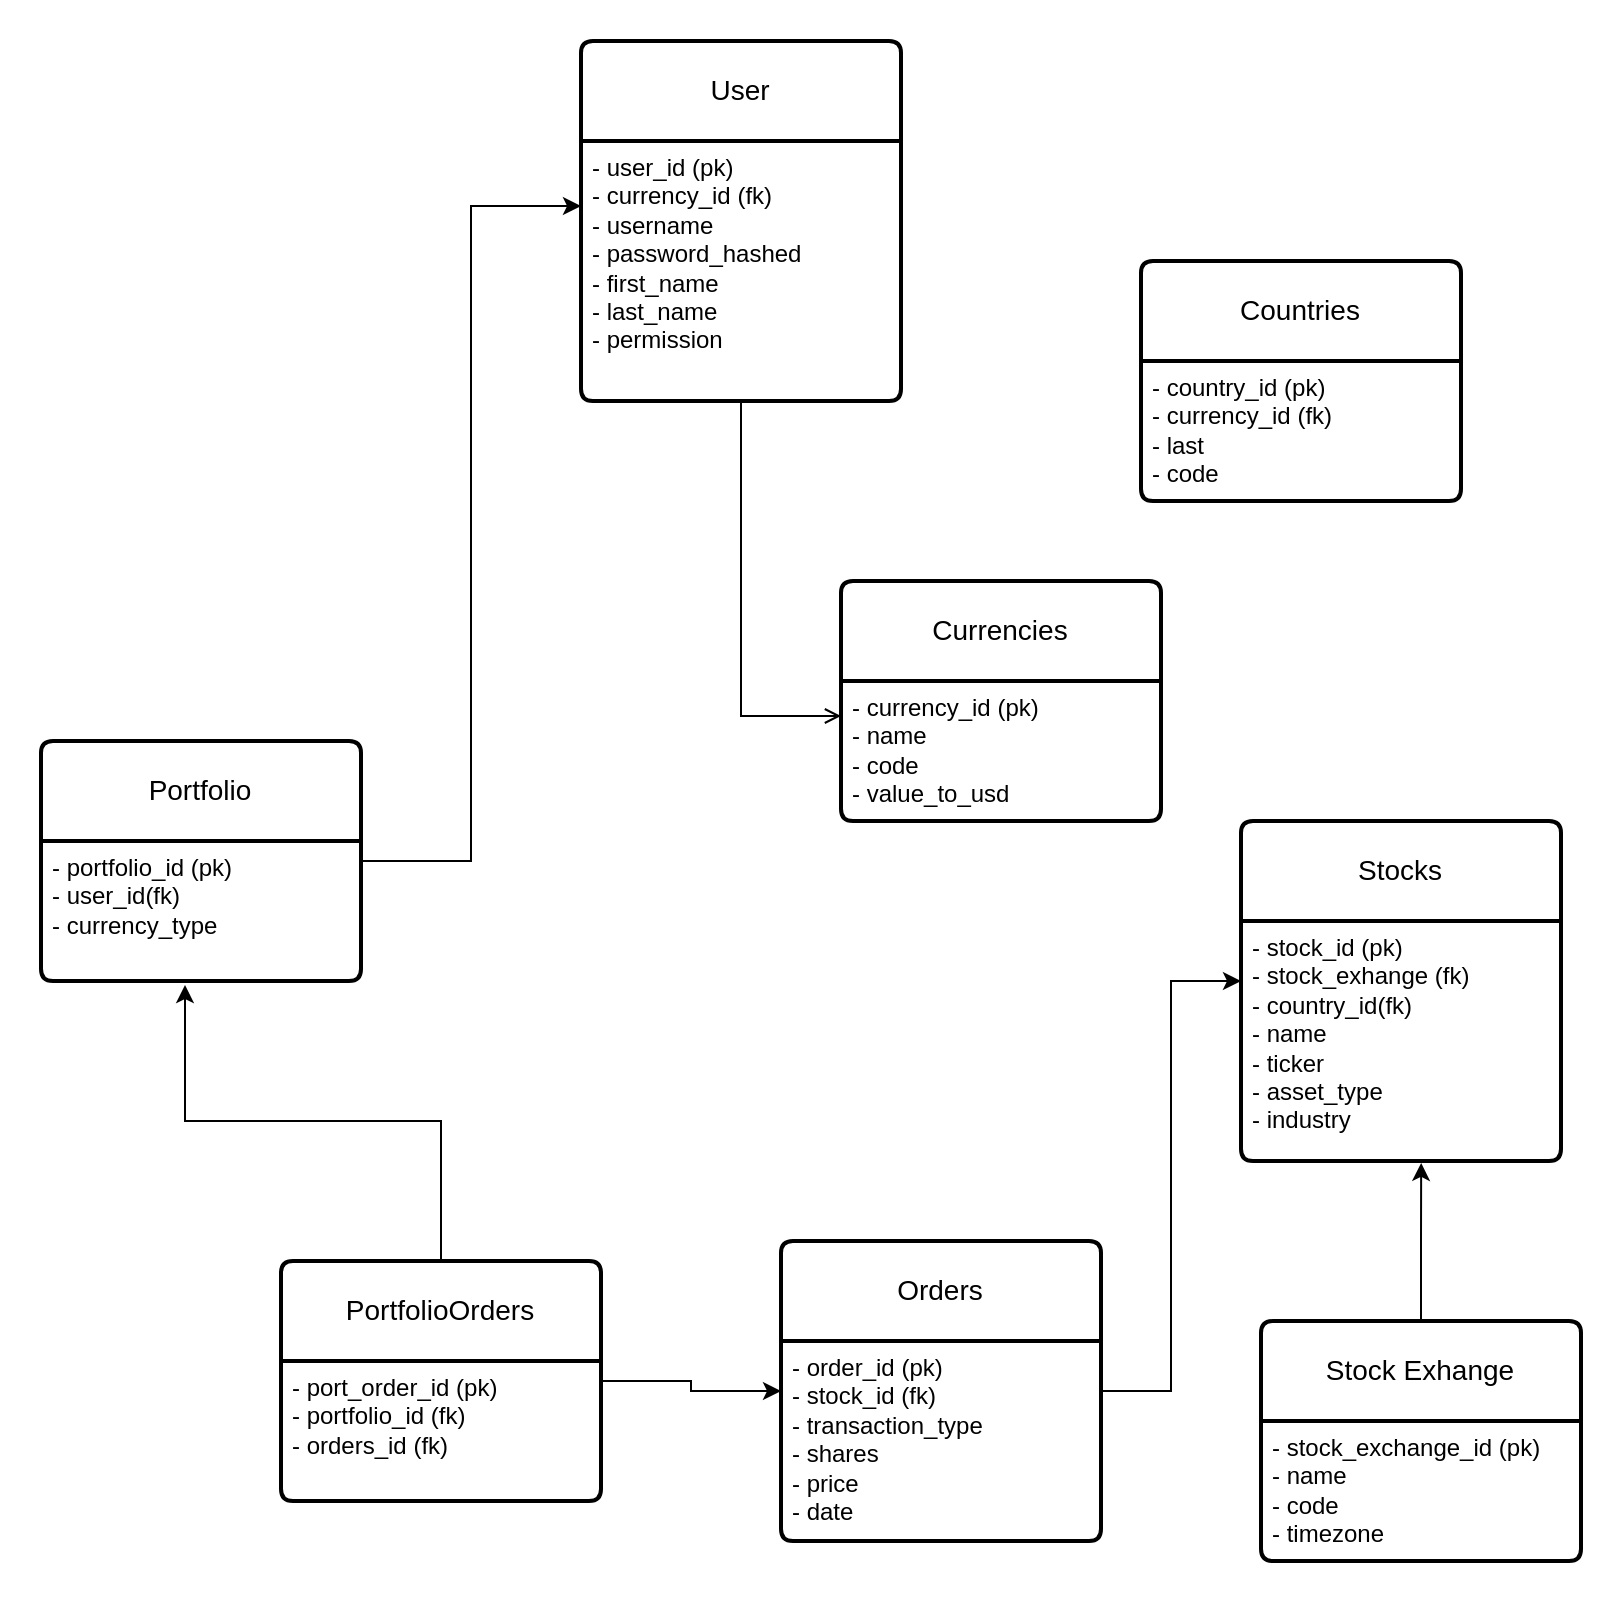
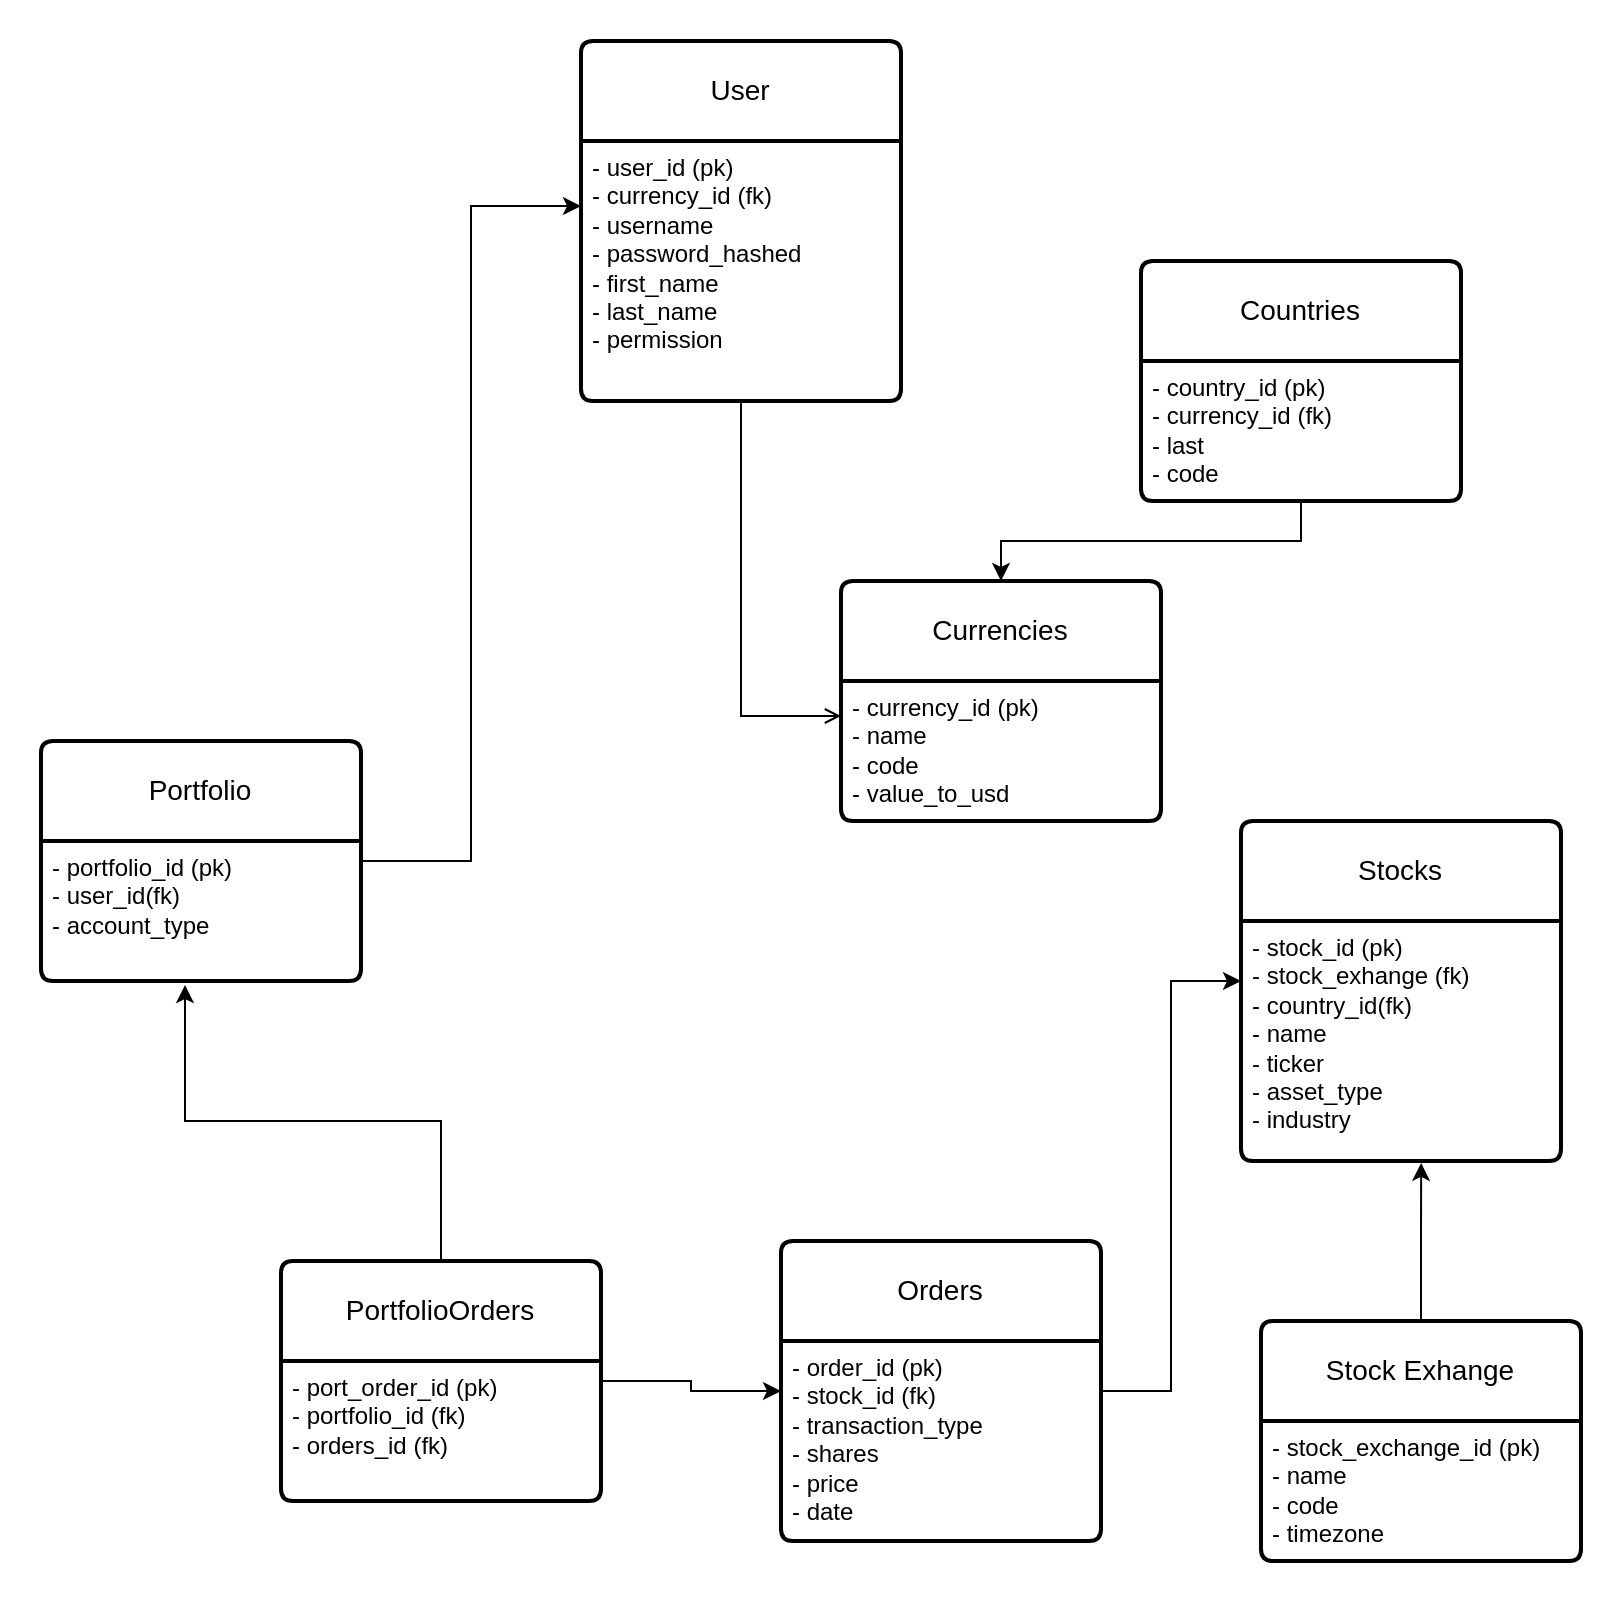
+ <mxCell id="20" style="edgeStyle=orthogonalEdgeStyle;rounded=0;orthogonalLoop=1;jettySize=auto;html=1;entryX=0.5;entryY=0;entryDx=0;entryDy=0;" parent="1" source="13" target="7" edge="1"><mxGeometry relative="1" as="geometry" /></mxCell>
- <mxCell id="16" value="- portfolio_id (pk)&lt;div&gt;- user_id(fk)&lt;/div&gt;&lt;div&gt;- currency_type&lt;/div&gt;&lt;div&gt;&lt;br&gt;&lt;/div&gt;" style="align=left;strokeColor=none;fillColor=none;spacingLeft=4;spacingRight=4;fontSize=12;verticalAlign=top;resizable=0;rotatable=0;part=1;html=1;whiteSpace=wrap;" parent="15" vertex="1"><mxGeometry y="50" width="160" height="70" as="geometry" /></mxCell>
+ <mxCell id="16" value="- portfolio_id (pk)&lt;div&gt;- user_id(fk)&lt;/div&gt;&lt;div&gt;- account_type&lt;/div&gt;&lt;div&gt;&lt;br&gt;&lt;/div&gt;" style="align=left;strokeColor=none;fillColor=none;spacingLeft=4;spacingRight=4;fontSize=12;verticalAlign=top;resizable=0;rotatable=0;part=1;html=1;whiteSpace=wrap;" parent="15" vertex="1"><mxGeometry y="50" width="160" height="70" as="geometry" /></mxCell>
